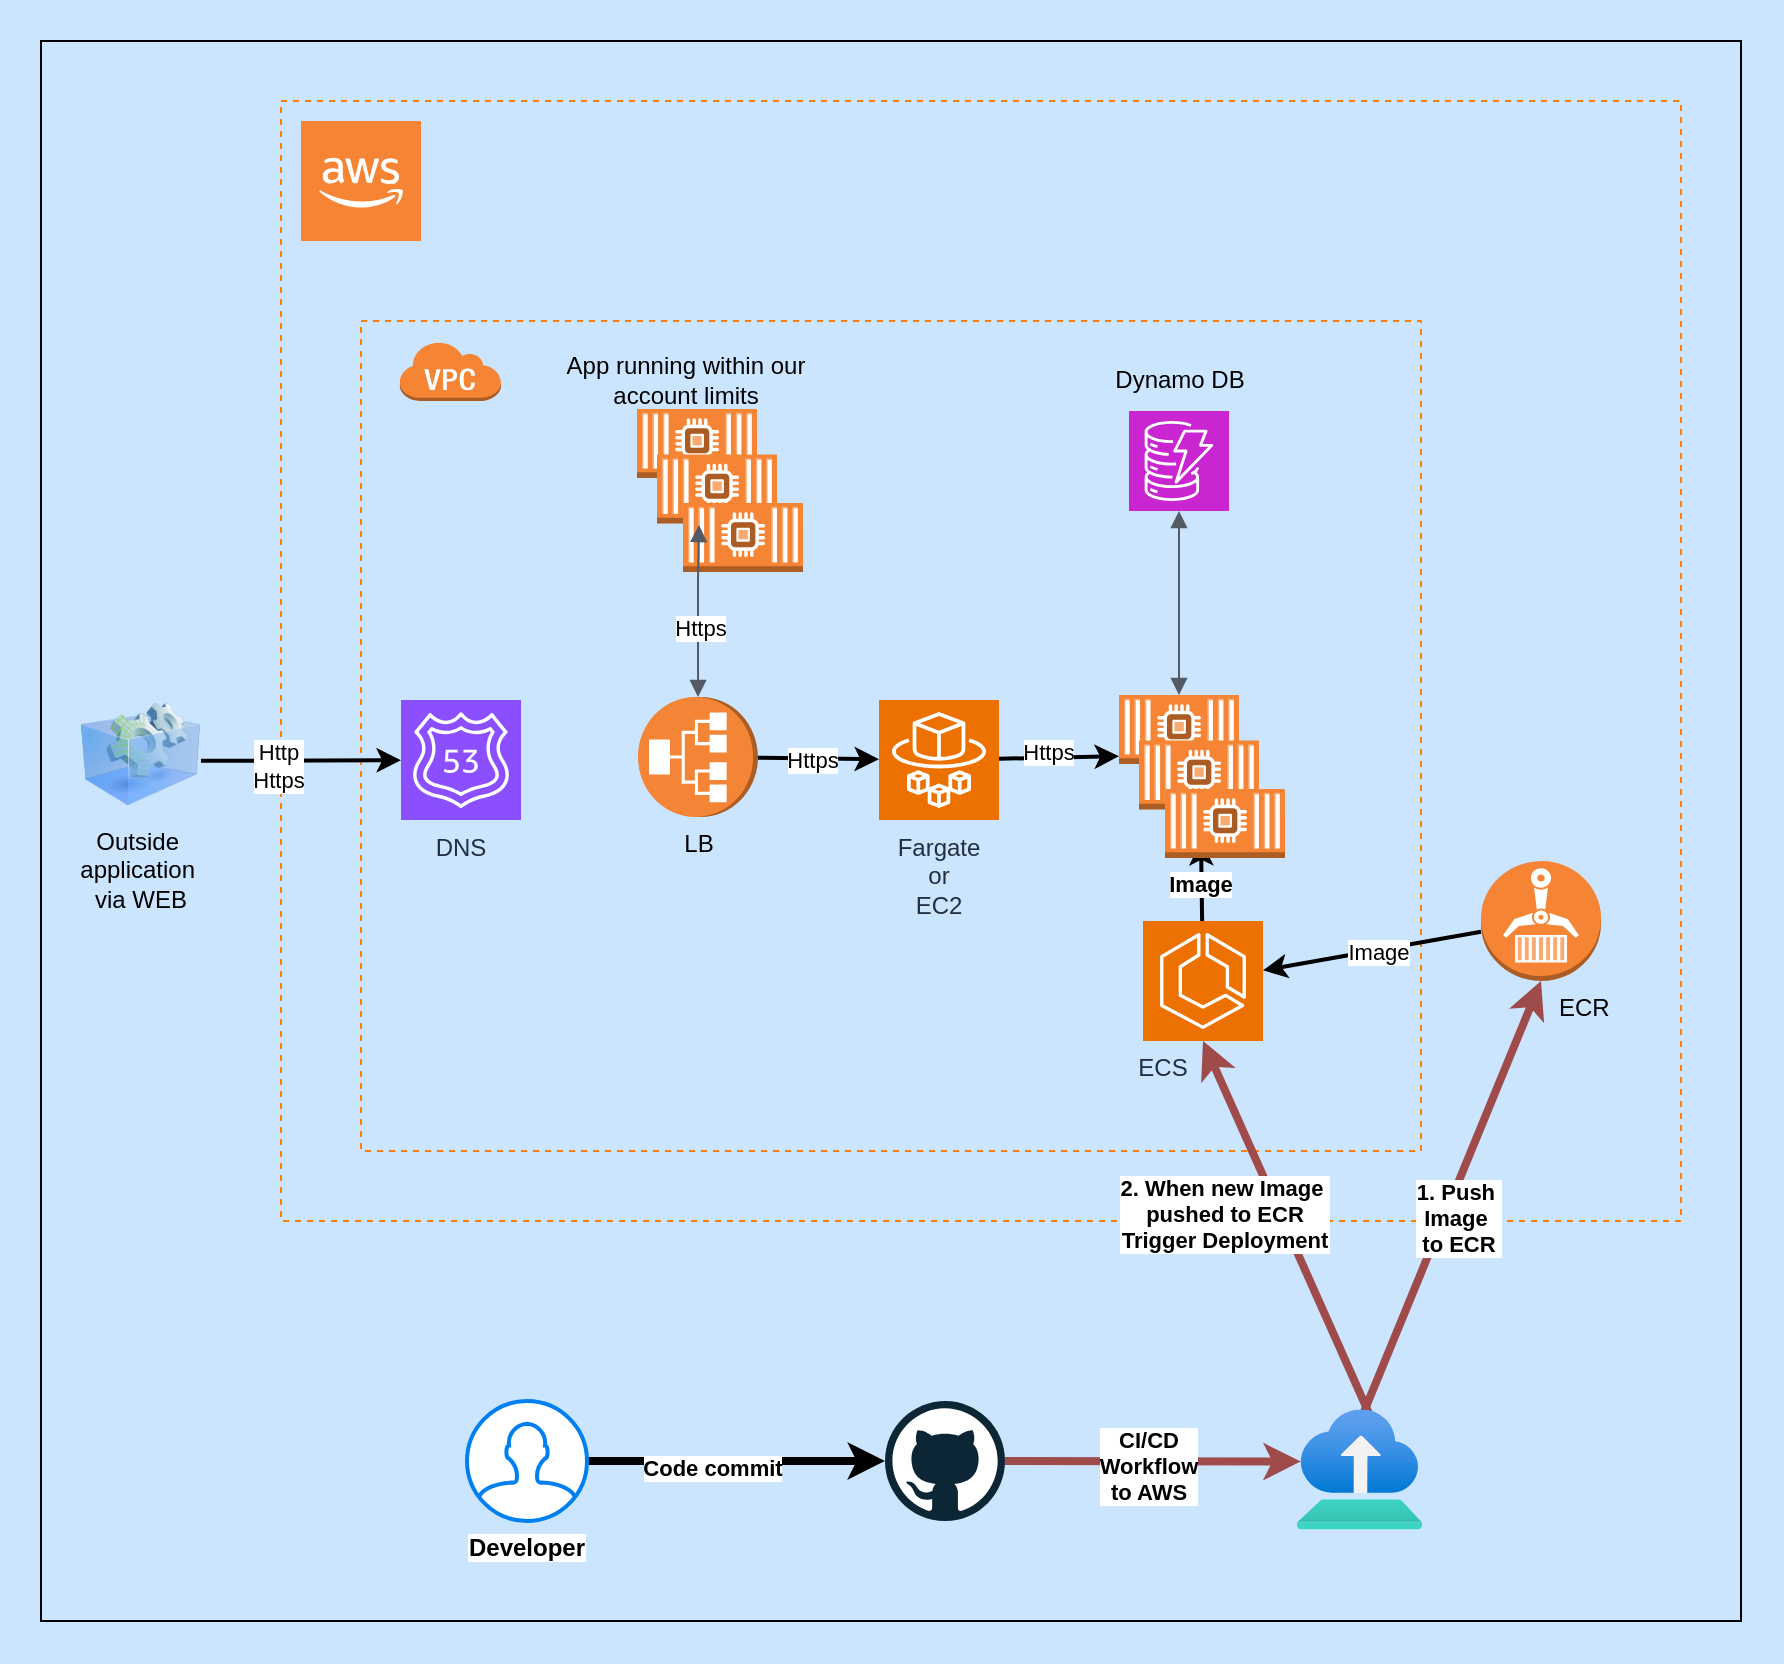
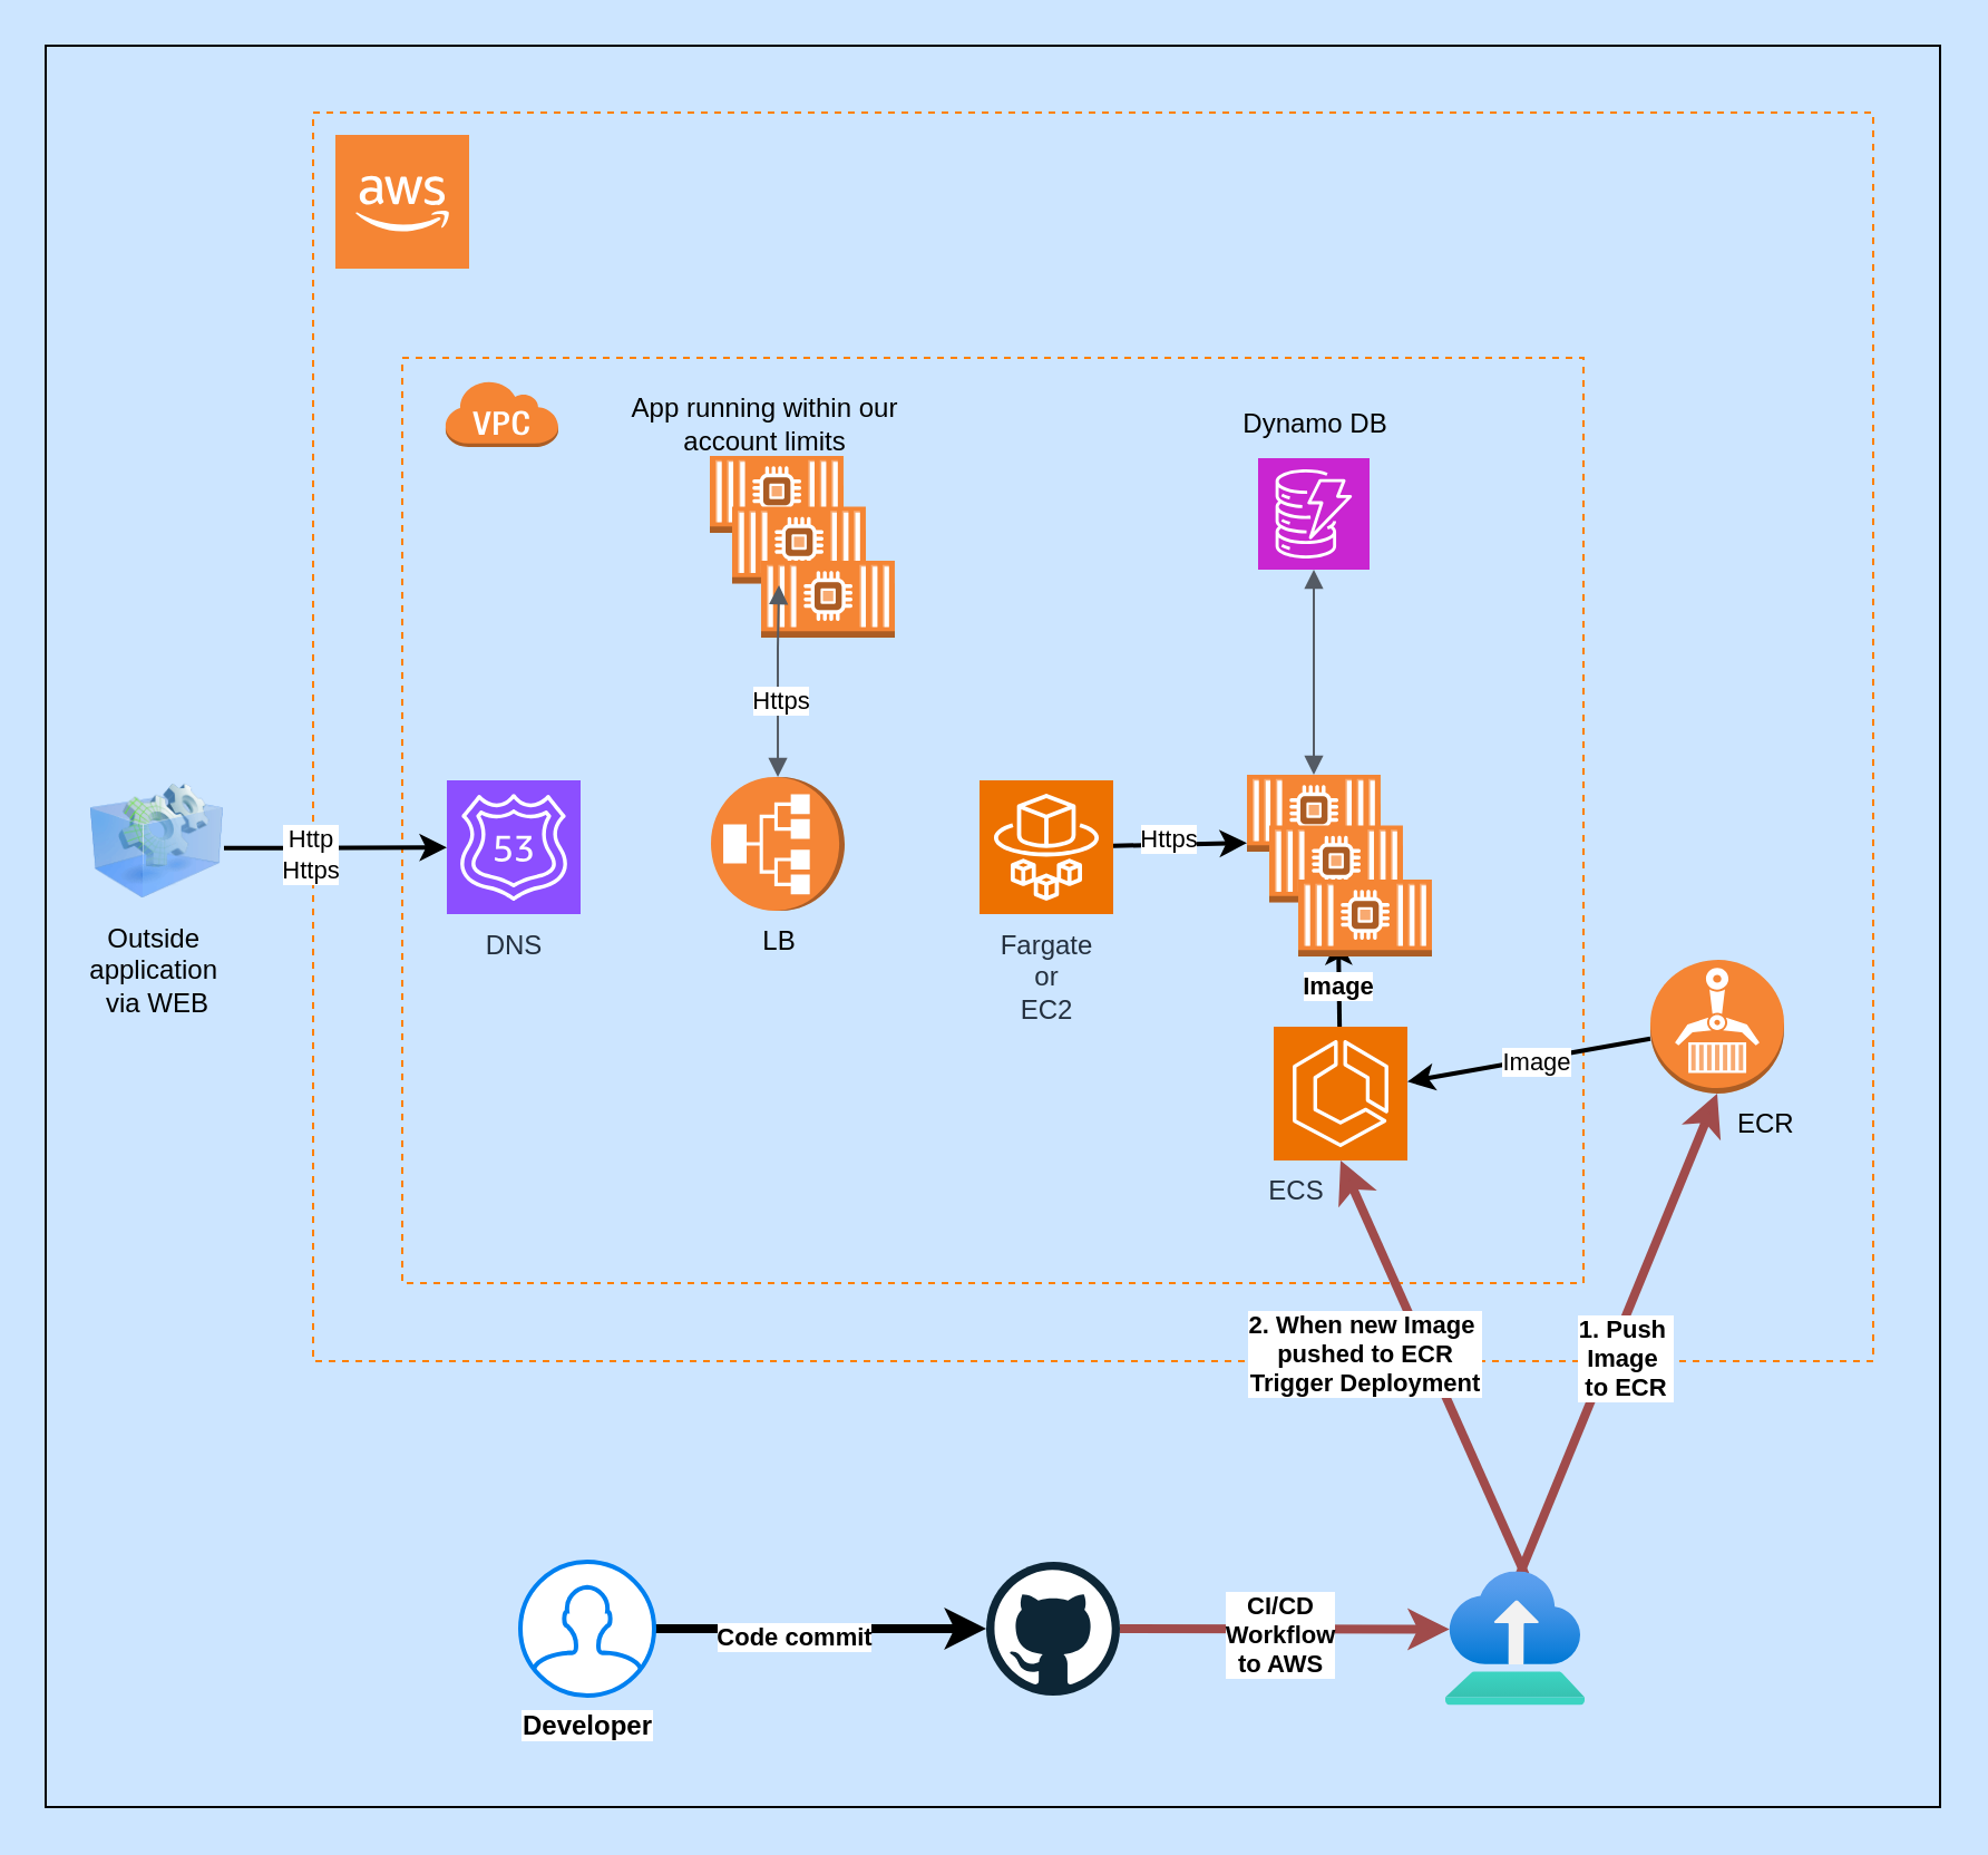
- <mxCell id="19" value="" style="edgeStyle=none;html=1;strokeWidth=2;" parent="1" source="21" target="18" edge="1"><mxGeometry relative="1" as="geometry" /></mxCell>
- <mxCell id="20" value="Https" style="edgeLabel;html=1;align=center;verticalAlign=middle;resizable=0;points=[];" parent="19" vertex="1" connectable="0"><mxGeometry x="-0.116" y="-1" relative="1" as="geometry"><mxPoint as="offset" /></mxGeometry></mxCell>
